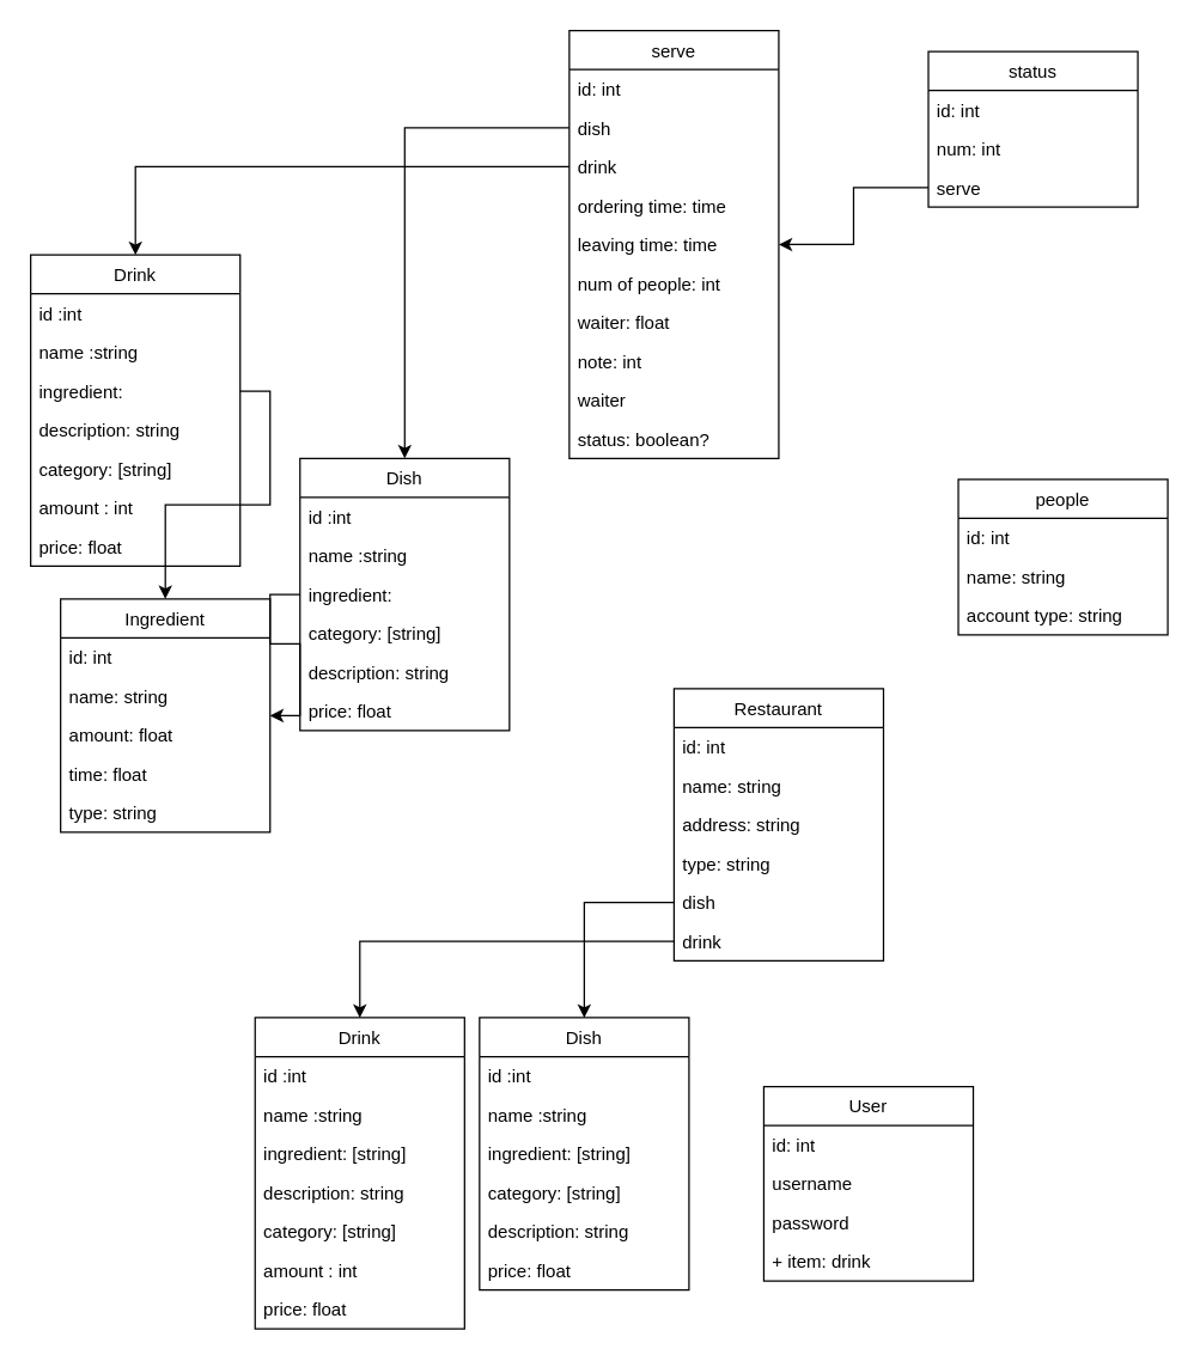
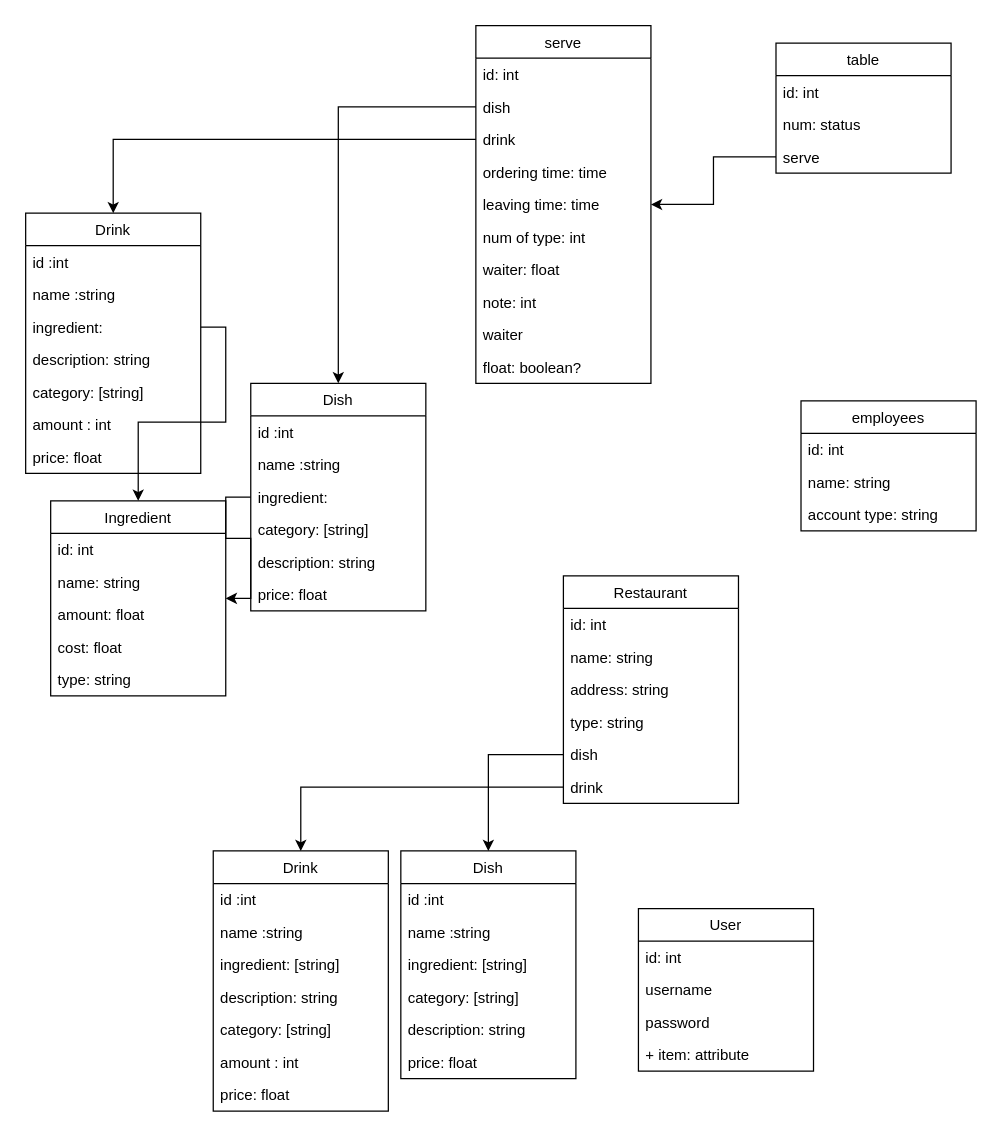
- <mxCell id="42" value="status" style="swimlane;fontStyle=0;childLayout=stackLayout;horizontal=1;startSize=26;fillColor=none;horizontalStack=0;resizeParent=1;resizeParentMax=0;resizeLast=0;collapsible=1;marginBottom=0;" vertex="1" parent="1"><mxGeometry x="620" y="34" width="140" height="104" as="geometry" /></mxCell>
+ <mxCell id="42" value="table" style="swimlane;fontStyle=0;childLayout=stackLayout;horizontal=1;startSize=26;fillColor=none;horizontalStack=0;resizeParent=1;resizeParentMax=0;resizeLast=0;collapsible=1;marginBottom=0;" vertex="1" parent="1"><mxGeometry x="620" y="34" width="140" height="104" as="geometry" /></mxCell>
- <mxCell id="44" value="num: int" style="text;strokeColor=none;fillColor=none;align=left;verticalAlign=top;spacingLeft=4;spacingRight=4;overflow=hidden;rotatable=0;points=[[0,0.5],[1,0.5]];portConstraint=eastwest;" vertex="1" parent="42"><mxGeometry y="52" width="140" height="26" as="geometry" /></mxCell>
+ <mxCell id="44" value="num: status" style="text;strokeColor=none;fillColor=none;align=left;verticalAlign=top;spacingLeft=4;spacingRight=4;overflow=hidden;rotatable=0;points=[[0,0.5],[1,0.5]];portConstraint=eastwest;" vertex="1" parent="42"><mxGeometry y="52" width="140" height="26" as="geometry" /></mxCell>
- <mxCell id="31" value="num of people: int" style="text;strokeColor=none;fillColor=none;align=left;verticalAlign=top;spacingLeft=4;spacingRight=4;overflow=hidden;rotatable=0;points=[[0,0.5],[1,0.5]];portConstraint=eastwest;" vertex="1" parent="25"><mxGeometry y="156" width="140" height="26" as="geometry" /></mxCell>
+ <mxCell id="31" value="num of type: int" style="text;strokeColor=none;fillColor=none;align=left;verticalAlign=top;spacingLeft=4;spacingRight=4;overflow=hidden;rotatable=0;points=[[0,0.5],[1,0.5]];portConstraint=eastwest;" vertex="1" parent="25"><mxGeometry y="156" width="140" height="26" as="geometry" /></mxCell>
- <mxCell id="35" value="status: boolean?" style="text;strokeColor=none;fillColor=none;align=left;verticalAlign=top;spacingLeft=4;spacingRight=4;overflow=hidden;rotatable=0;points=[[0,0.5],[1,0.5]];portConstraint=eastwest;" vertex="1" parent="25"><mxGeometry y="260" width="140" height="26" as="geometry" /></mxCell>
+ <mxCell id="35" value="float: boolean?" style="text;strokeColor=none;fillColor=none;align=left;verticalAlign=top;spacingLeft=4;spacingRight=4;overflow=hidden;rotatable=0;points=[[0,0.5],[1,0.5]];portConstraint=eastwest;" vertex="1" parent="25"><mxGeometry y="260" width="140" height="26" as="geometry" /></mxCell>
- <mxCell id="38" value="people" style="swimlane;fontStyle=0;childLayout=stackLayout;horizontal=1;startSize=26;fillColor=none;horizontalStack=0;resizeParent=1;resizeParentMax=0;resizeLast=0;collapsible=1;marginBottom=0;" vertex="1" parent="1"><mxGeometry x="640" y="320" width="140" height="104" as="geometry" /></mxCell>
+ <mxCell id="38" value="employees" style="swimlane;fontStyle=0;childLayout=stackLayout;horizontal=1;startSize=26;fillColor=none;horizontalStack=0;resizeParent=1;resizeParentMax=0;resizeLast=0;collapsible=1;marginBottom=0;" vertex="1" parent="1"><mxGeometry x="640" y="320" width="140" height="104" as="geometry" /></mxCell>
- <mxCell id="14" value="time: float" style="text;strokeColor=none;fillColor=none;align=left;verticalAlign=top;spacingLeft=4;spacingRight=4;overflow=hidden;rotatable=0;points=[[0,0.5],[1,0.5]];portConstraint=eastwest;" vertex="1" parent="10"><mxGeometry y="104" width="140" height="26" as="geometry" /></mxCell>
+ <mxCell id="14" value="cost: float" style="text;strokeColor=none;fillColor=none;align=left;verticalAlign=top;spacingLeft=4;spacingRight=4;overflow=hidden;rotatable=0;points=[[0,0.5],[1,0.5]];portConstraint=eastwest;" vertex="1" parent="10"><mxGeometry y="104" width="140" height="26" as="geometry" /></mxCell>
- <mxCell id="75" value="+ item: drink" style="text;strokeColor=none;fillColor=none;align=left;verticalAlign=top;spacingLeft=4;spacingRight=4;overflow=hidden;rotatable=0;points=[[0,0.5],[1,0.5]];portConstraint=eastwest;" vertex="1" parent="71"><mxGeometry y="104" width="140" height="26" as="geometry" /></mxCell>
+ <mxCell id="75" value="+ item: attribute" style="text;strokeColor=none;fillColor=none;align=left;verticalAlign=top;spacingLeft=4;spacingRight=4;overflow=hidden;rotatable=0;points=[[0,0.5],[1,0.5]];portConstraint=eastwest;" vertex="1" parent="71"><mxGeometry y="104" width="140" height="26" as="geometry" /></mxCell>
